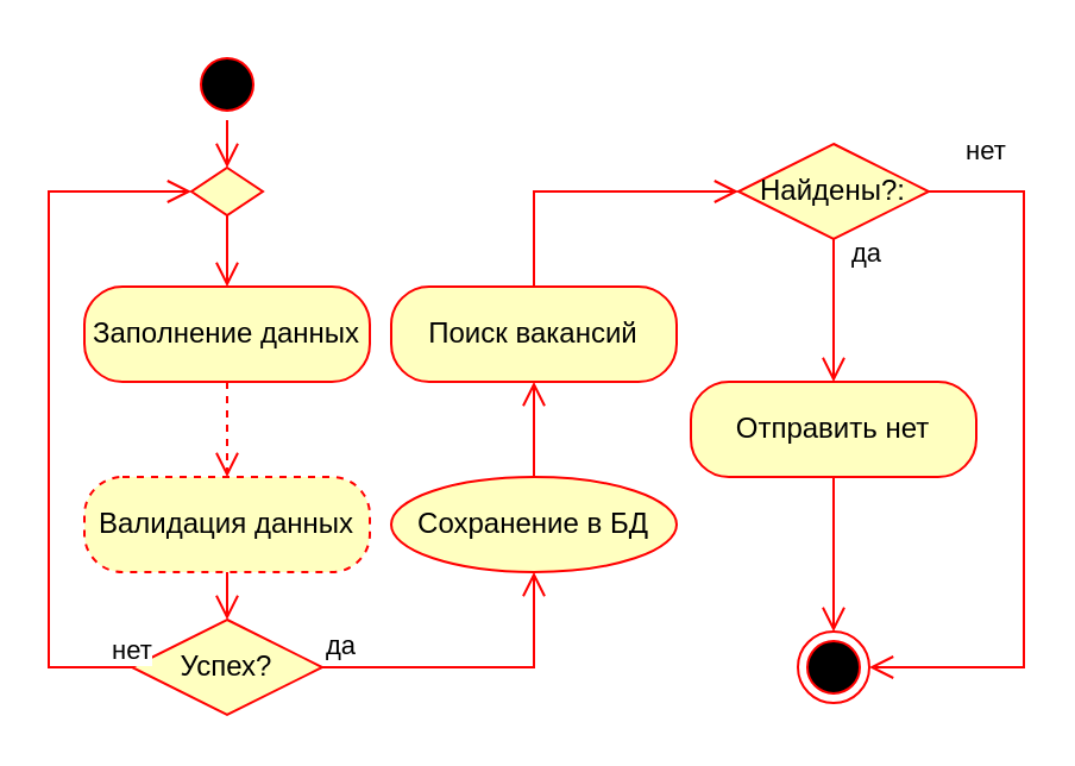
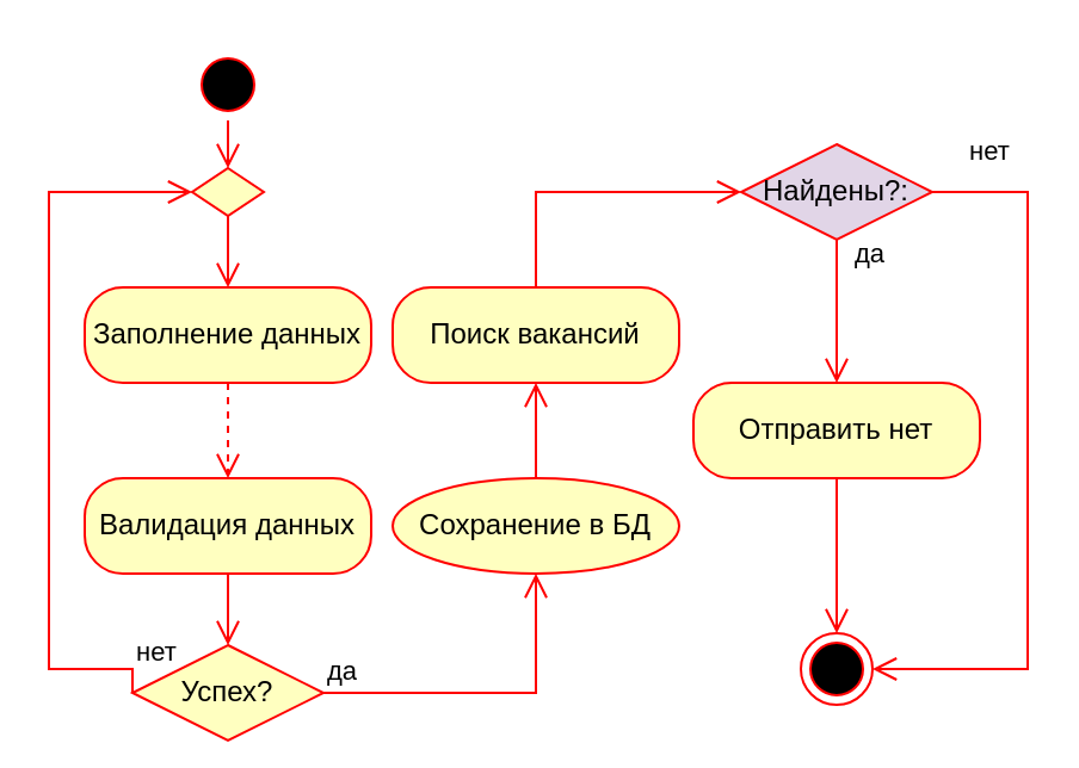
- <mxCell id="17" value="Найдены?:" style="rhombus;whiteSpace=wrap;html=1;fontColor=#000000;fillColor=#ffffc0;strokeColor=#ff0000;" vertex="1" parent="1"><mxGeometry x="310" y="60" width="80" height="40" as="geometry" /></mxCell>
+ <mxCell id="17" value="Найдены?:" style="rhombus;whiteSpace=wrap;html=1;fontColor=#000000;fillColor=#e1d5e7;strokeColor=#ff0000;" vertex="1" parent="1"><mxGeometry x="310" y="60" width="80" height="40" as="geometry" /></mxCell>
- <mxCell id="6" value="Валидация данных" style="rounded=1;whiteSpace=wrap;html=1;arcSize=40;fontColor=#000000;fillColor=#ffffc0;strokeColor=#ff0000;dashed=1;" vertex="1" parent="1"><mxGeometry x="35" y="200" width="120" height="40" as="geometry" /></mxCell>
+ <mxCell id="6" value="Валидация данных" style="rounded=1;whiteSpace=wrap;html=1;arcSize=40;fontColor=#000000;fillColor=#ffffc0;strokeColor=#ff0000;" vertex="1" parent="1"><mxGeometry x="35" y="200" width="120" height="40" as="geometry" /></mxCell>
- <mxCell id="8" value="Успех?" style="rhombus;whiteSpace=wrap;html=1;fontColor=#000000;fillColor=#ffffc0;strokeColor=#ff0000;" vertex="1" parent="1"><mxGeometry x="55" y="260" width="80" height="40" as="geometry" /></mxCell>
+ <mxCell id="8" value="Успех?" style="rhombus;whiteSpace=wrap;html=1;fontColor=#000000;fillColor=#ffffc0;strokeColor=#ff0000;" vertex="1" parent="1"><mxGeometry x="55" y="270" width="80" height="40" as="geometry" /></mxCell>
